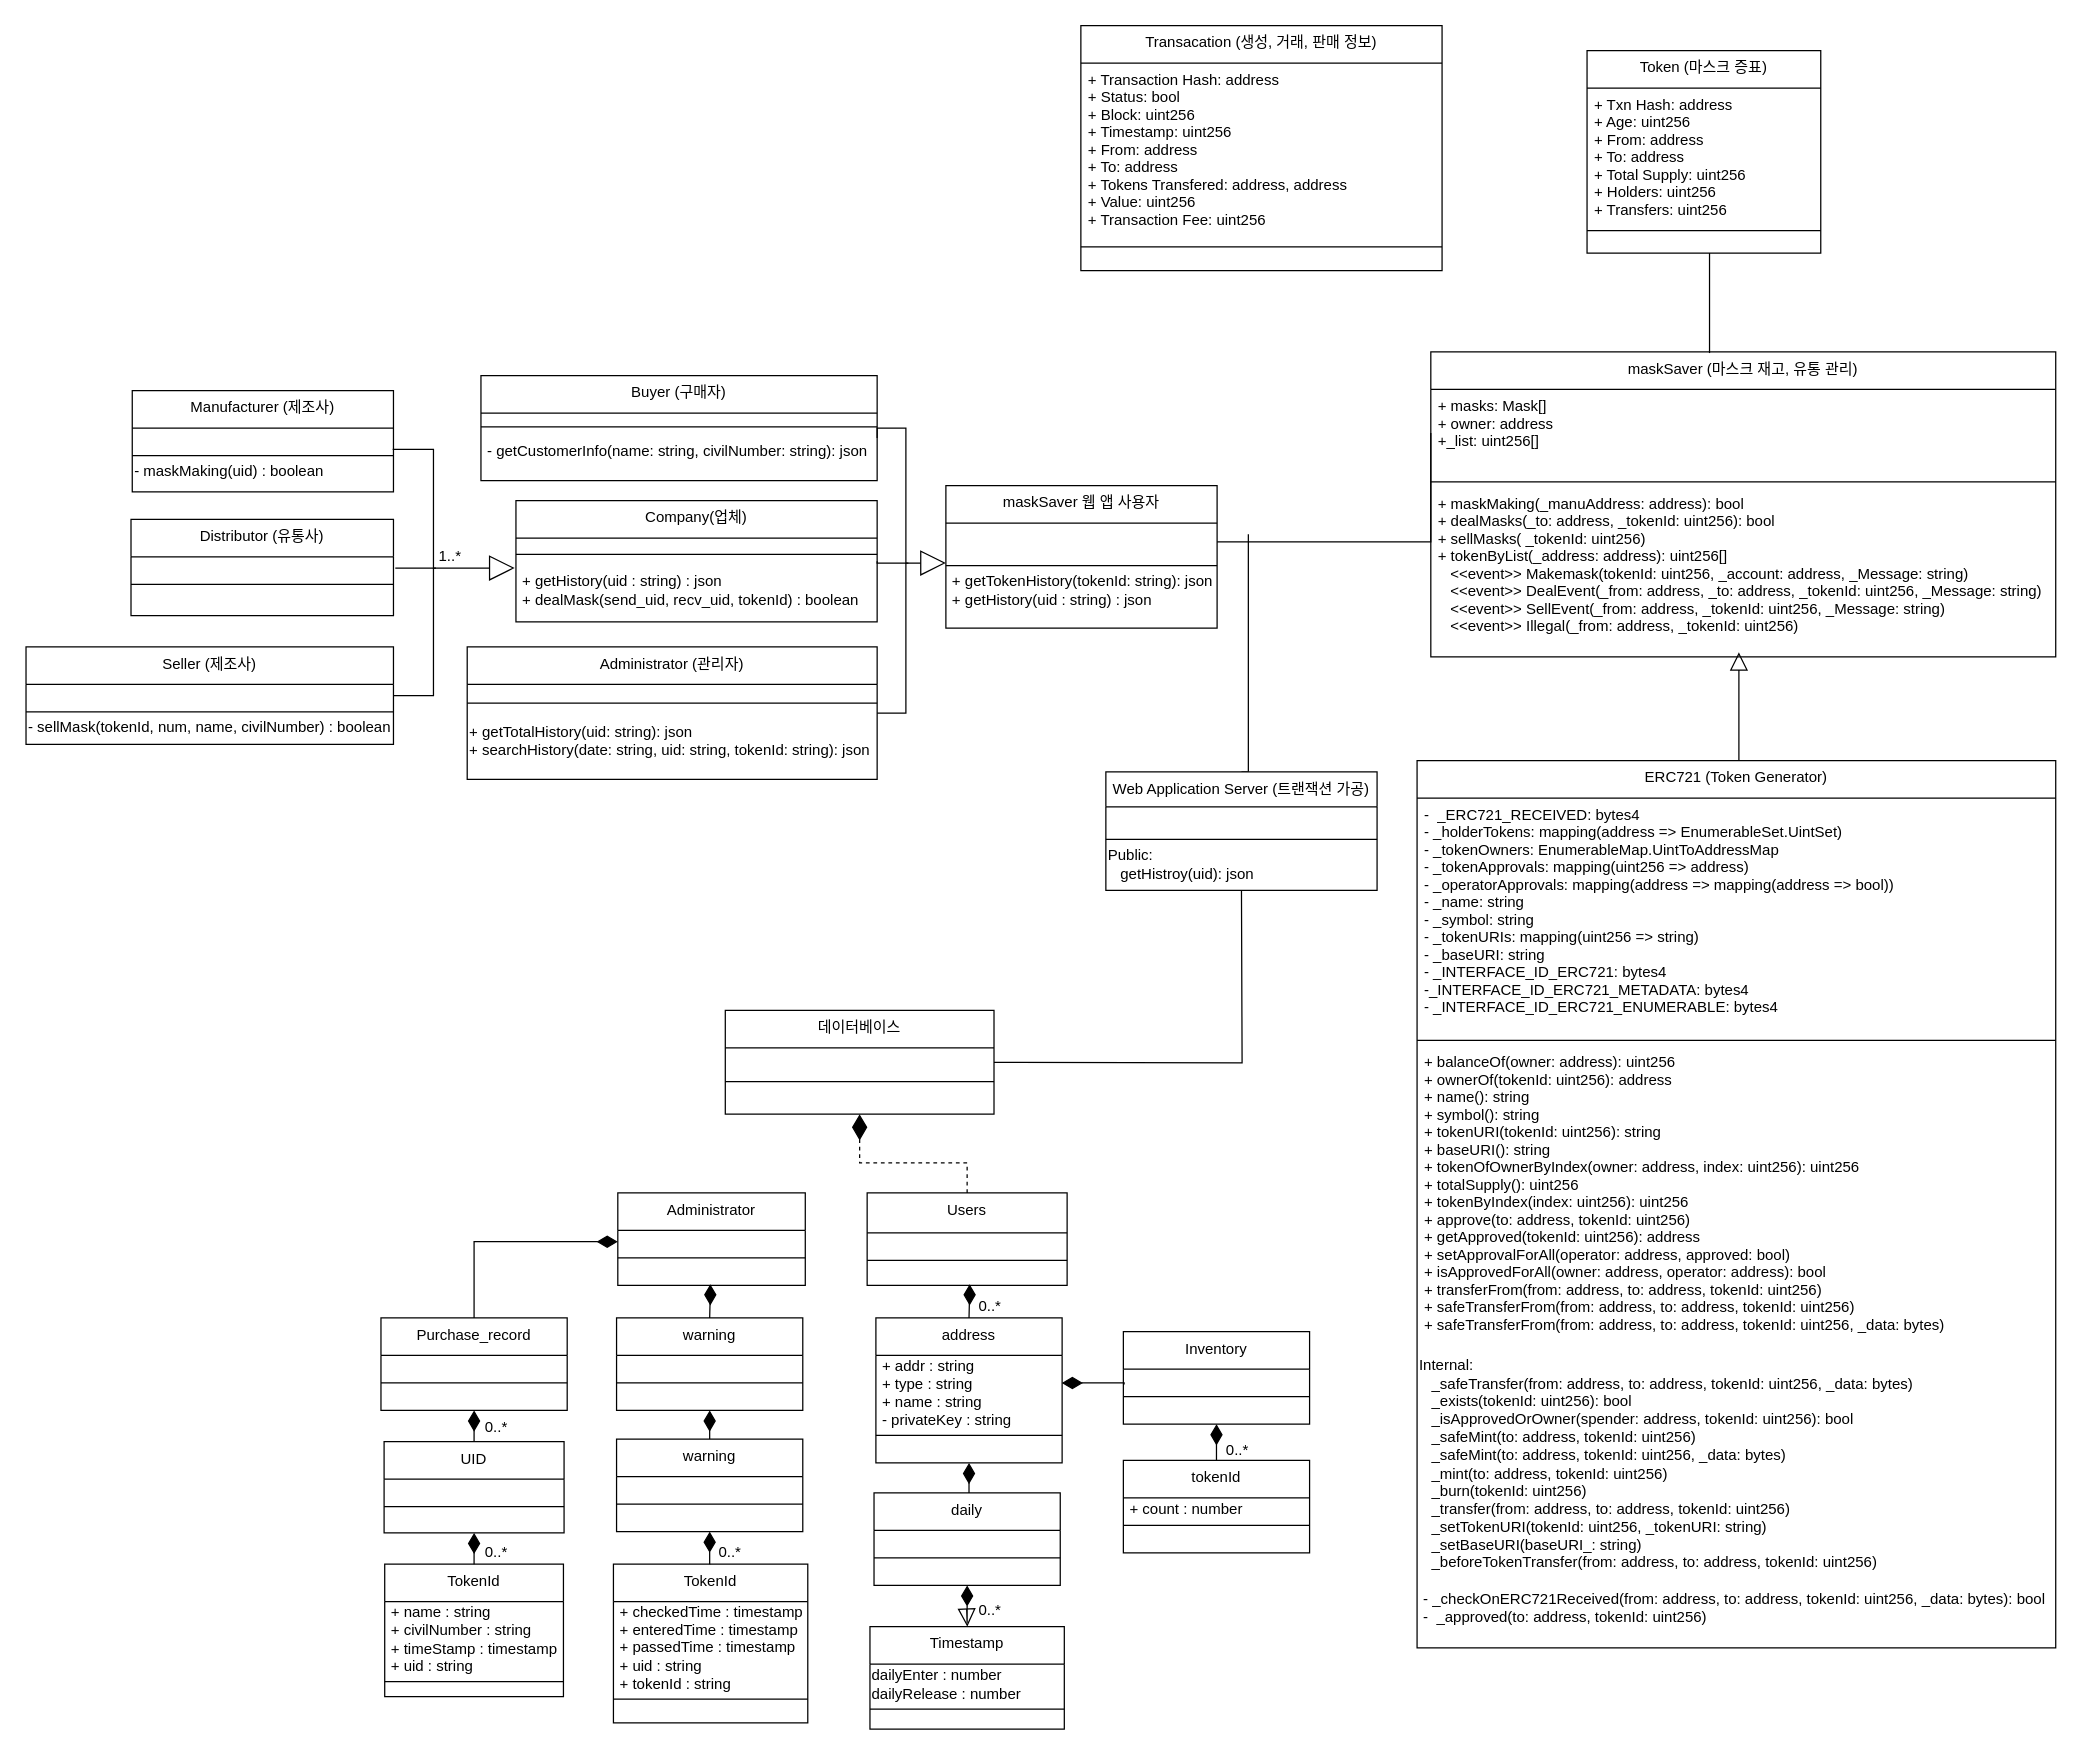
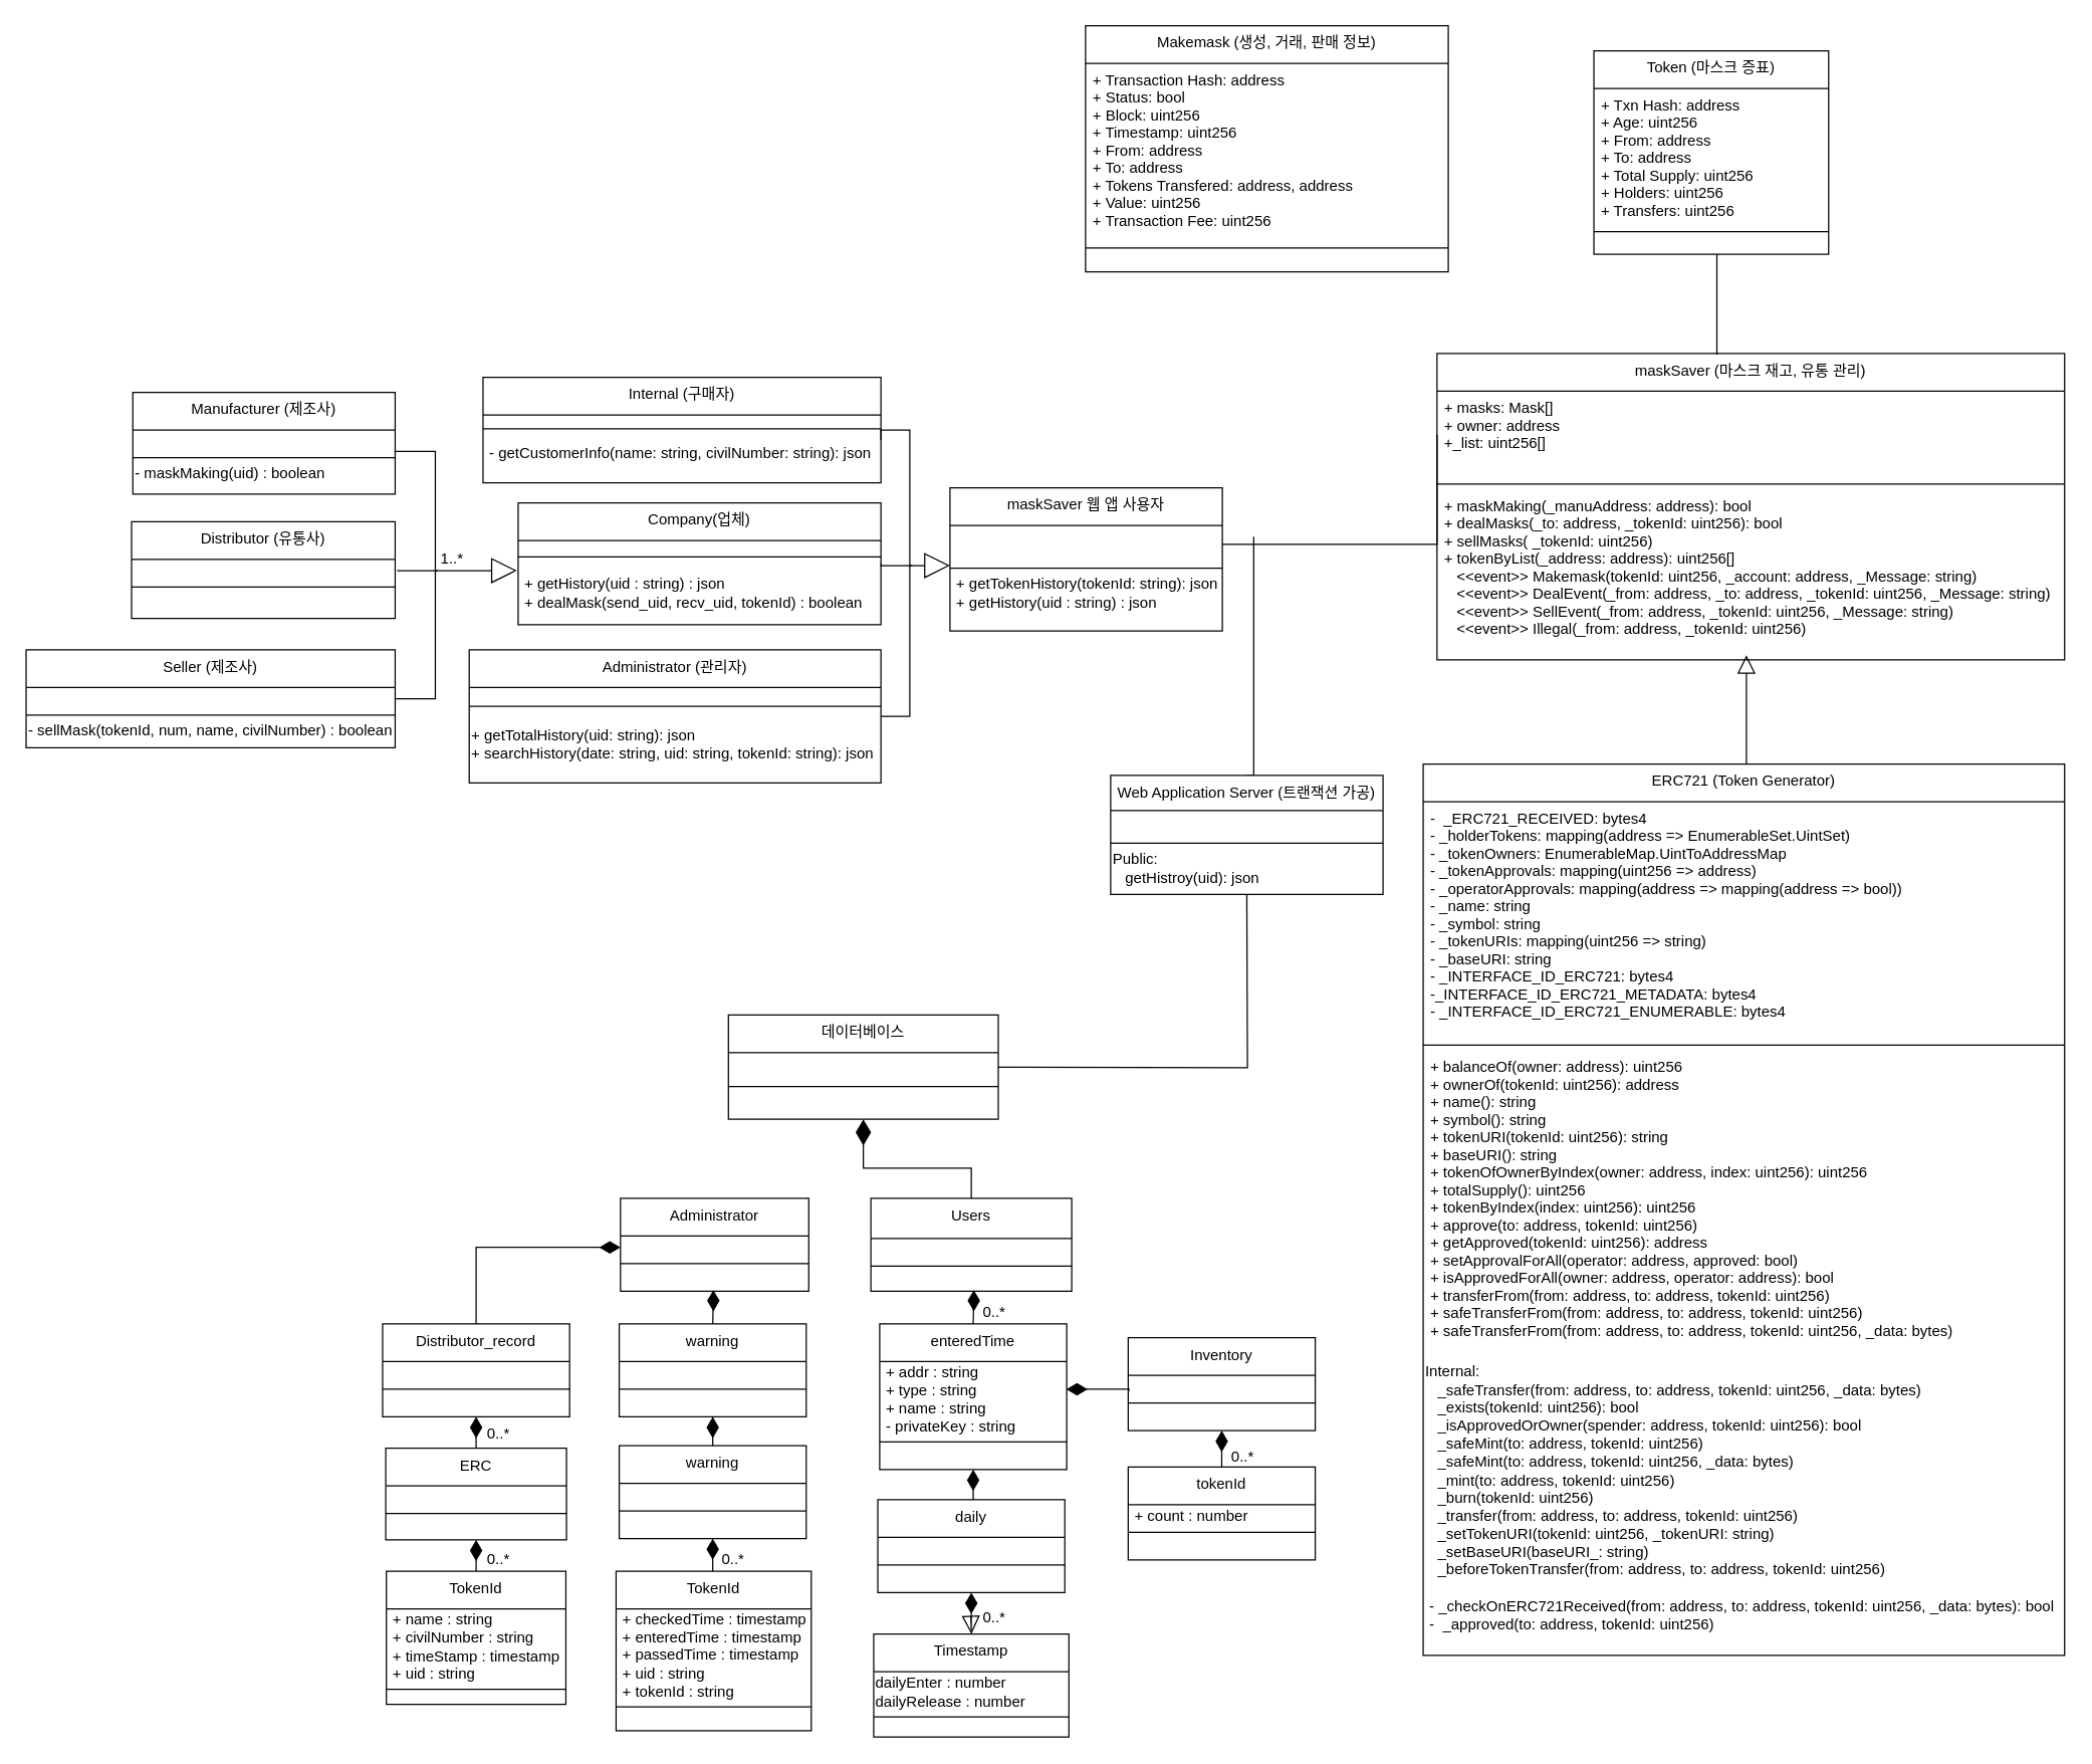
- <mxCell id="92" value="Transacation (생성, 거래, 판매 정보)" style="swimlane;fontStyle=0;align=center;verticalAlign=top;childLayout=stackLayout;horizontal=1;startSize=30;horizontalStack=0;resizeParent=1;resizeLast=0;collapsible=1;marginBottom=0;rounded=0;shadow=0;strokeWidth=1;" parent="1" vertex="1"><mxGeometry x="864" y="20" width="289" height="196" as="geometry"><mxRectangle x="130" y="380" width="160" height="26" as="alternateBounds" /></mxGeometry></mxCell>
+ <mxCell id="92" value="Makemask (생성, 거래, 판매 정보)" style="swimlane;fontStyle=0;align=center;verticalAlign=top;childLayout=stackLayout;horizontal=1;startSize=30;horizontalStack=0;resizeParent=1;resizeLast=0;collapsible=1;marginBottom=0;rounded=0;shadow=0;strokeWidth=1;" parent="1" vertex="1"><mxGeometry x="864" y="20" width="289" height="196" as="geometry"><mxRectangle x="130" y="380" width="160" height="26" as="alternateBounds" /></mxGeometry></mxCell>
- <mxCell id="115" value="Buyer (구매자)" style="swimlane;fontStyle=0;align=center;verticalAlign=top;childLayout=stackLayout;horizontal=1;startSize=30;horizontalStack=0;resizeParent=1;resizeLast=0;collapsible=1;marginBottom=0;rounded=0;shadow=0;strokeWidth=1;" parent="1" vertex="1"><mxGeometry x="384" y="300" width="317" height="84" as="geometry"><mxRectangle x="130" y="380" width="160" height="26" as="alternateBounds" /></mxGeometry></mxCell>
+ <mxCell id="115" value="Internal (구매자)" style="swimlane;fontStyle=0;align=center;verticalAlign=top;childLayout=stackLayout;horizontal=1;startSize=30;horizontalStack=0;resizeParent=1;resizeLast=0;collapsible=1;marginBottom=0;rounded=0;shadow=0;strokeWidth=1;" parent="1" vertex="1"><mxGeometry x="384" y="300" width="317" height="84" as="geometry"><mxRectangle x="130" y="380" width="160" height="26" as="alternateBounds" /></mxGeometry></mxCell>
- <mxCell id="25" style="edgeStyle=orthogonalEdgeStyle;rounded=0;orthogonalLoop=1;jettySize=auto;html=1;exitX=0.5;exitY=1;exitDx=0;exitDy=0;entryX=0.5;entryY=0;entryDx=0;entryDy=0;endArrow=none;endFill=0;startArrow=diamondThin;startFill=1;startSize=18;dashed=1;" parent="1" source="45" target="52" edge="1"><mxGeometry relative="1" as="geometry"><mxPoint x="474.5" y="897" as="sourcePoint" /><mxPoint x="384.5" y="972" as="targetPoint" /><Array as="points"><mxPoint x="687" y="930" /><mxPoint x="773" y="930" /></Array></mxGeometry></mxCell>
+ <mxCell id="25" style="edgeStyle=orthogonalEdgeStyle;rounded=0;orthogonalLoop=1;jettySize=auto;html=1;exitX=0.5;exitY=1;exitDx=0;exitDy=0;entryX=0.5;entryY=0;entryDx=0;entryDy=0;endArrow=none;endFill=0;startArrow=diamondThin;startFill=1;startSize=18;" parent="1" source="45" target="52" edge="1"><mxGeometry relative="1" as="geometry"><mxPoint x="474.5" y="897" as="sourcePoint" /><mxPoint x="384.5" y="972" as="targetPoint" /><Array as="points"><mxPoint x="687" y="930" /><mxPoint x="773" y="930" /></Array></mxGeometry></mxCell>
- <mxCell id="89" value="Purchase_record" style="swimlane;fontStyle=0;align=center;verticalAlign=top;childLayout=stackLayout;horizontal=1;startSize=30;horizontalStack=0;resizeParent=1;resizeLast=0;collapsible=1;marginBottom=0;rounded=0;shadow=0;strokeWidth=1;" parent="1" vertex="1"><mxGeometry x="304" y="1054" width="149" height="74" as="geometry"><mxRectangle x="130" y="380" width="160" height="26" as="alternateBounds" /></mxGeometry></mxCell>
+ <mxCell id="89" value="Distributor_record" style="swimlane;fontStyle=0;align=center;verticalAlign=top;childLayout=stackLayout;horizontal=1;startSize=30;horizontalStack=0;resizeParent=1;resizeLast=0;collapsible=1;marginBottom=0;rounded=0;shadow=0;strokeWidth=1;" parent="1" vertex="1"><mxGeometry x="304" y="1054" width="149" height="74" as="geometry"><mxRectangle x="130" y="380" width="160" height="26" as="alternateBounds" /></mxGeometry></mxCell>
- <mxCell id="55" value="address" style="swimlane;fontStyle=0;align=center;verticalAlign=top;childLayout=stackLayout;horizontal=1;startSize=30;horizontalStack=0;resizeParent=1;resizeLast=0;collapsible=1;marginBottom=0;rounded=0;shadow=0;strokeWidth=1;" parent="1" vertex="1"><mxGeometry x="700" y="1054" width="149" height="116" as="geometry"><mxRectangle x="130" y="380" width="160" height="26" as="alternateBounds" /></mxGeometry></mxCell>
+ <mxCell id="55" value="enteredTime" style="swimlane;fontStyle=0;align=center;verticalAlign=top;childLayout=stackLayout;horizontal=1;startSize=30;horizontalStack=0;resizeParent=1;resizeLast=0;collapsible=1;marginBottom=0;rounded=0;shadow=0;strokeWidth=1;" parent="1" vertex="1"><mxGeometry x="700" y="1054" width="149" height="116" as="geometry"><mxRectangle x="130" y="380" width="160" height="26" as="alternateBounds" /></mxGeometry></mxCell>
- <mxCell id="83" value="UID" style="swimlane;fontStyle=0;align=center;verticalAlign=top;childLayout=stackLayout;horizontal=1;startSize=30;horizontalStack=0;resizeParent=1;resizeLast=0;collapsible=1;marginBottom=0;rounded=0;shadow=0;strokeWidth=1;" parent="1" vertex="1"><mxGeometry x="306.5" y="1153" width="144" height="73" as="geometry"><mxRectangle x="130" y="380" width="160" height="26" as="alternateBounds" /></mxGeometry></mxCell>
+ <mxCell id="83" value="ERC" style="swimlane;fontStyle=0;align=center;verticalAlign=top;childLayout=stackLayout;horizontal=1;startSize=30;horizontalStack=0;resizeParent=1;resizeLast=0;collapsible=1;marginBottom=0;rounded=0;shadow=0;strokeWidth=1;" parent="1" vertex="1"><mxGeometry x="306.5" y="1153" width="144" height="73" as="geometry"><mxRectangle x="130" y="380" width="160" height="26" as="alternateBounds" /></mxGeometry></mxCell>
